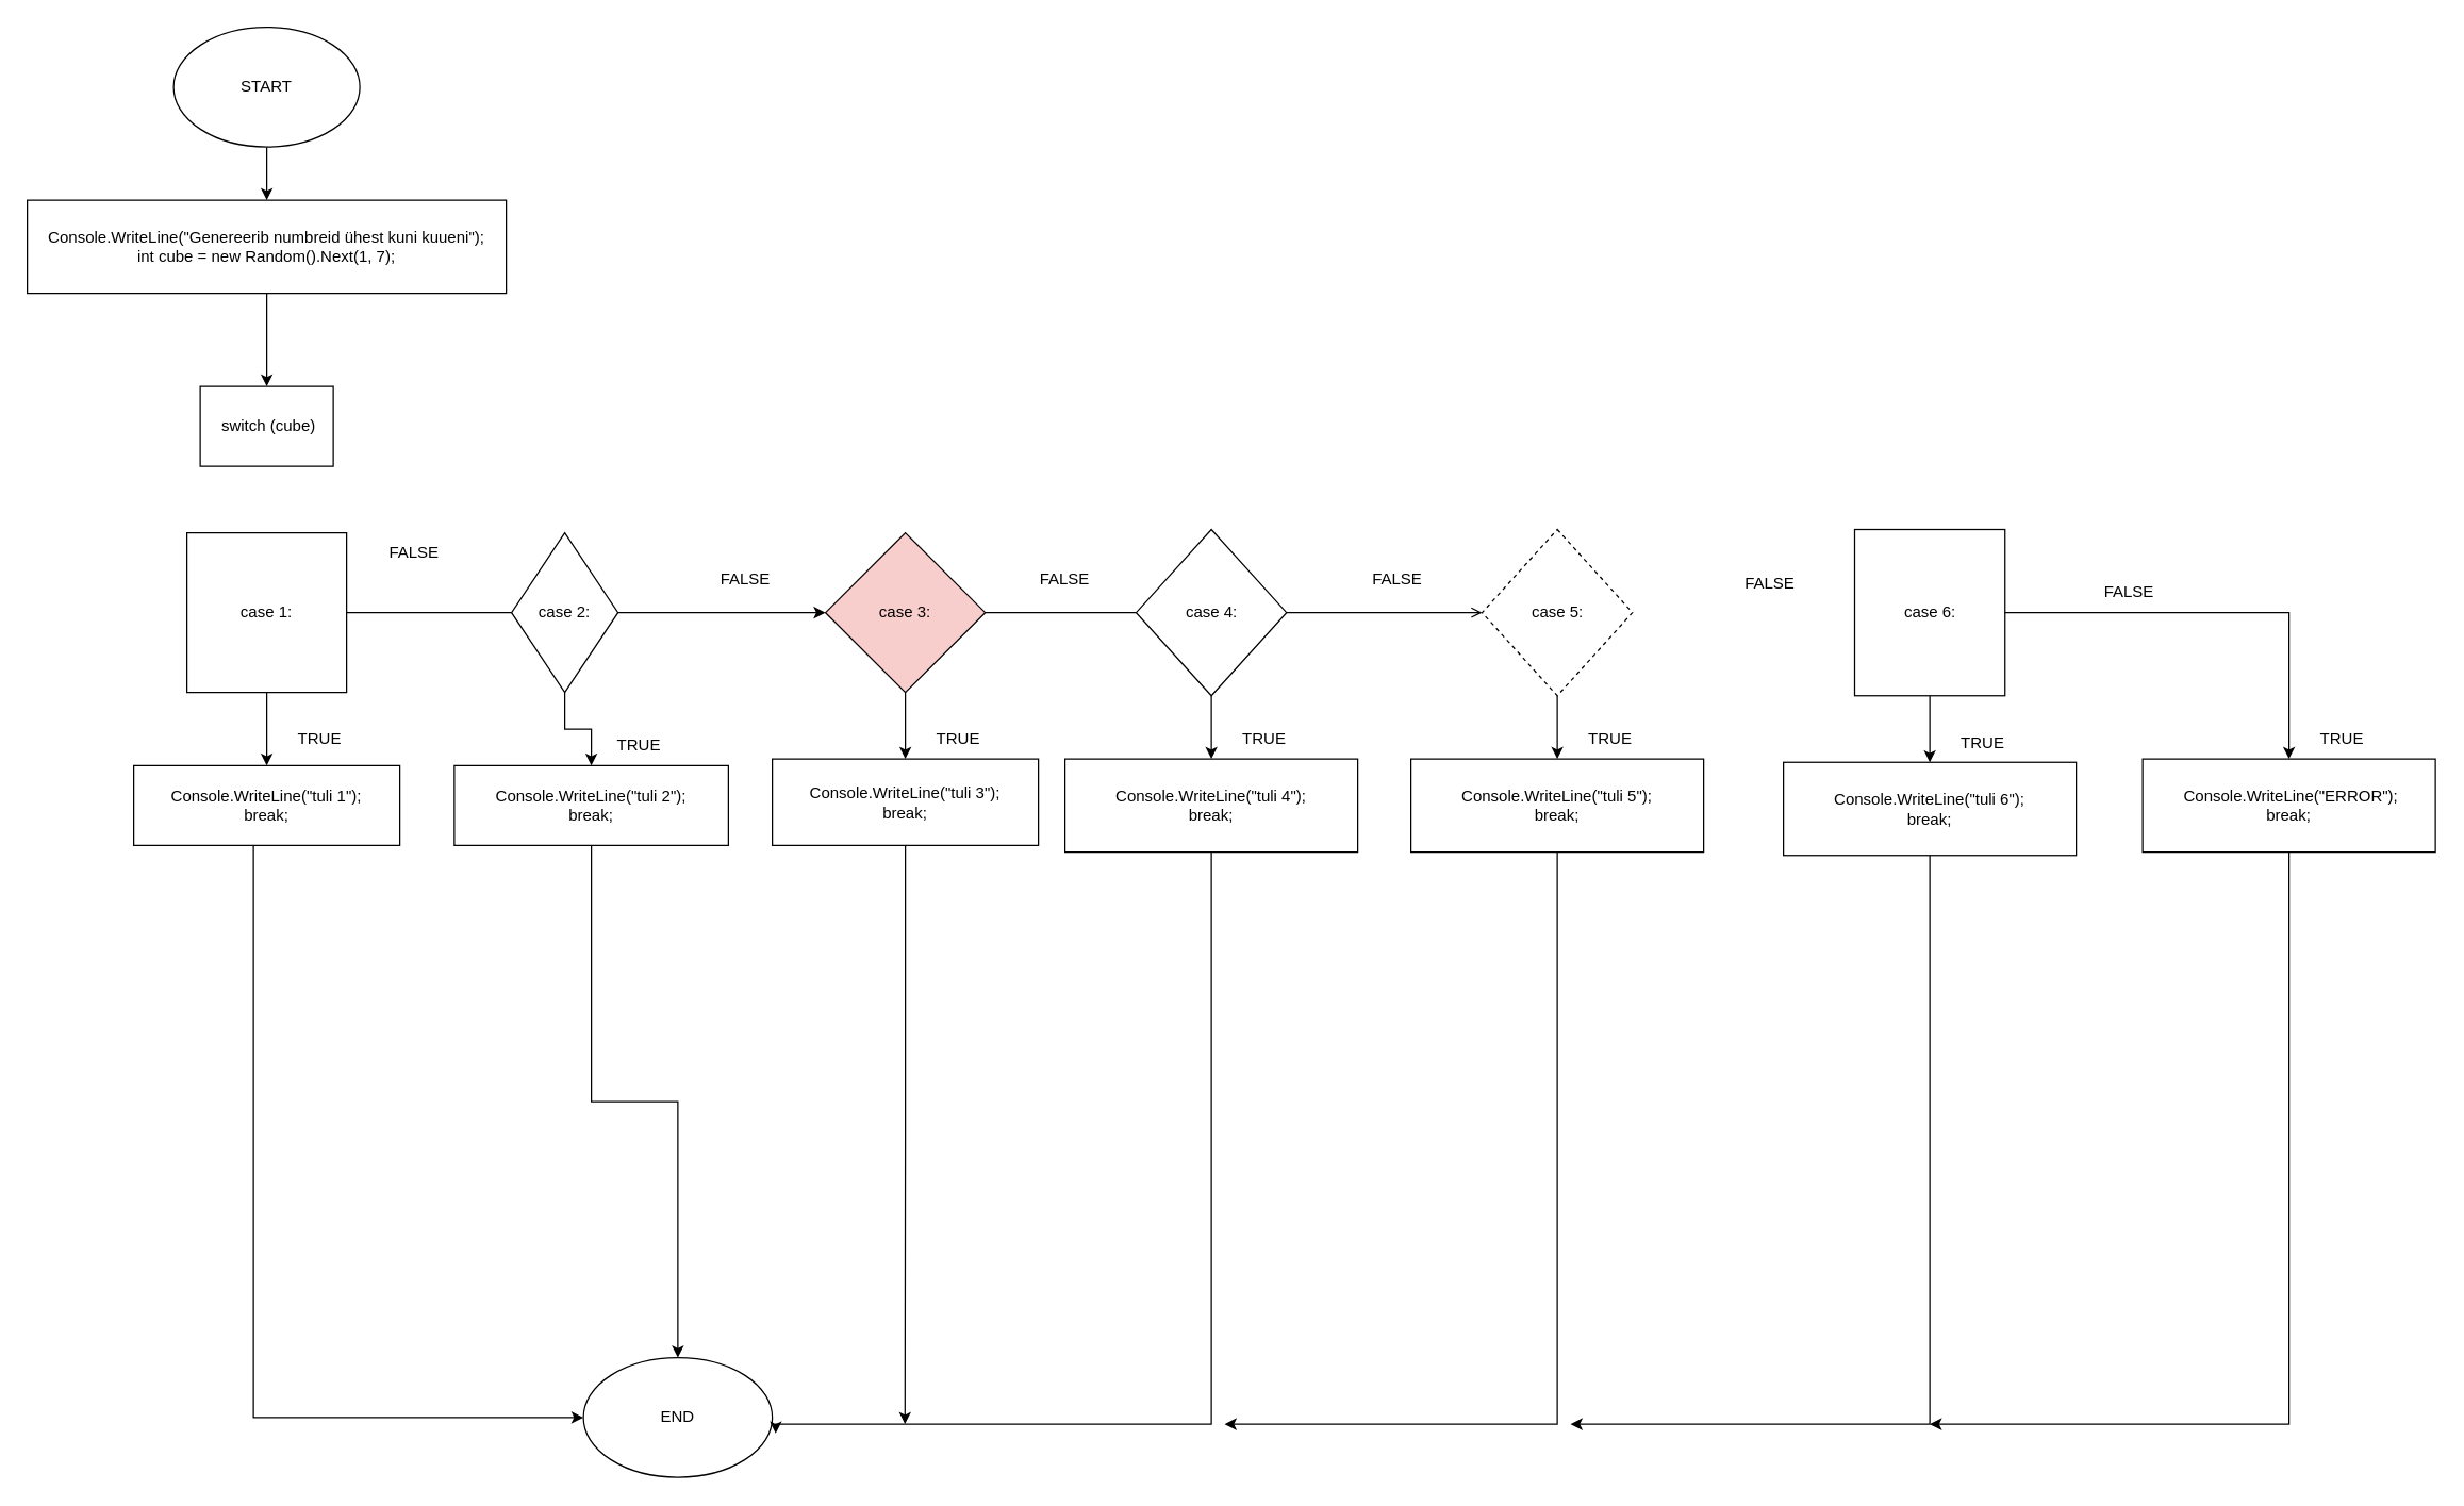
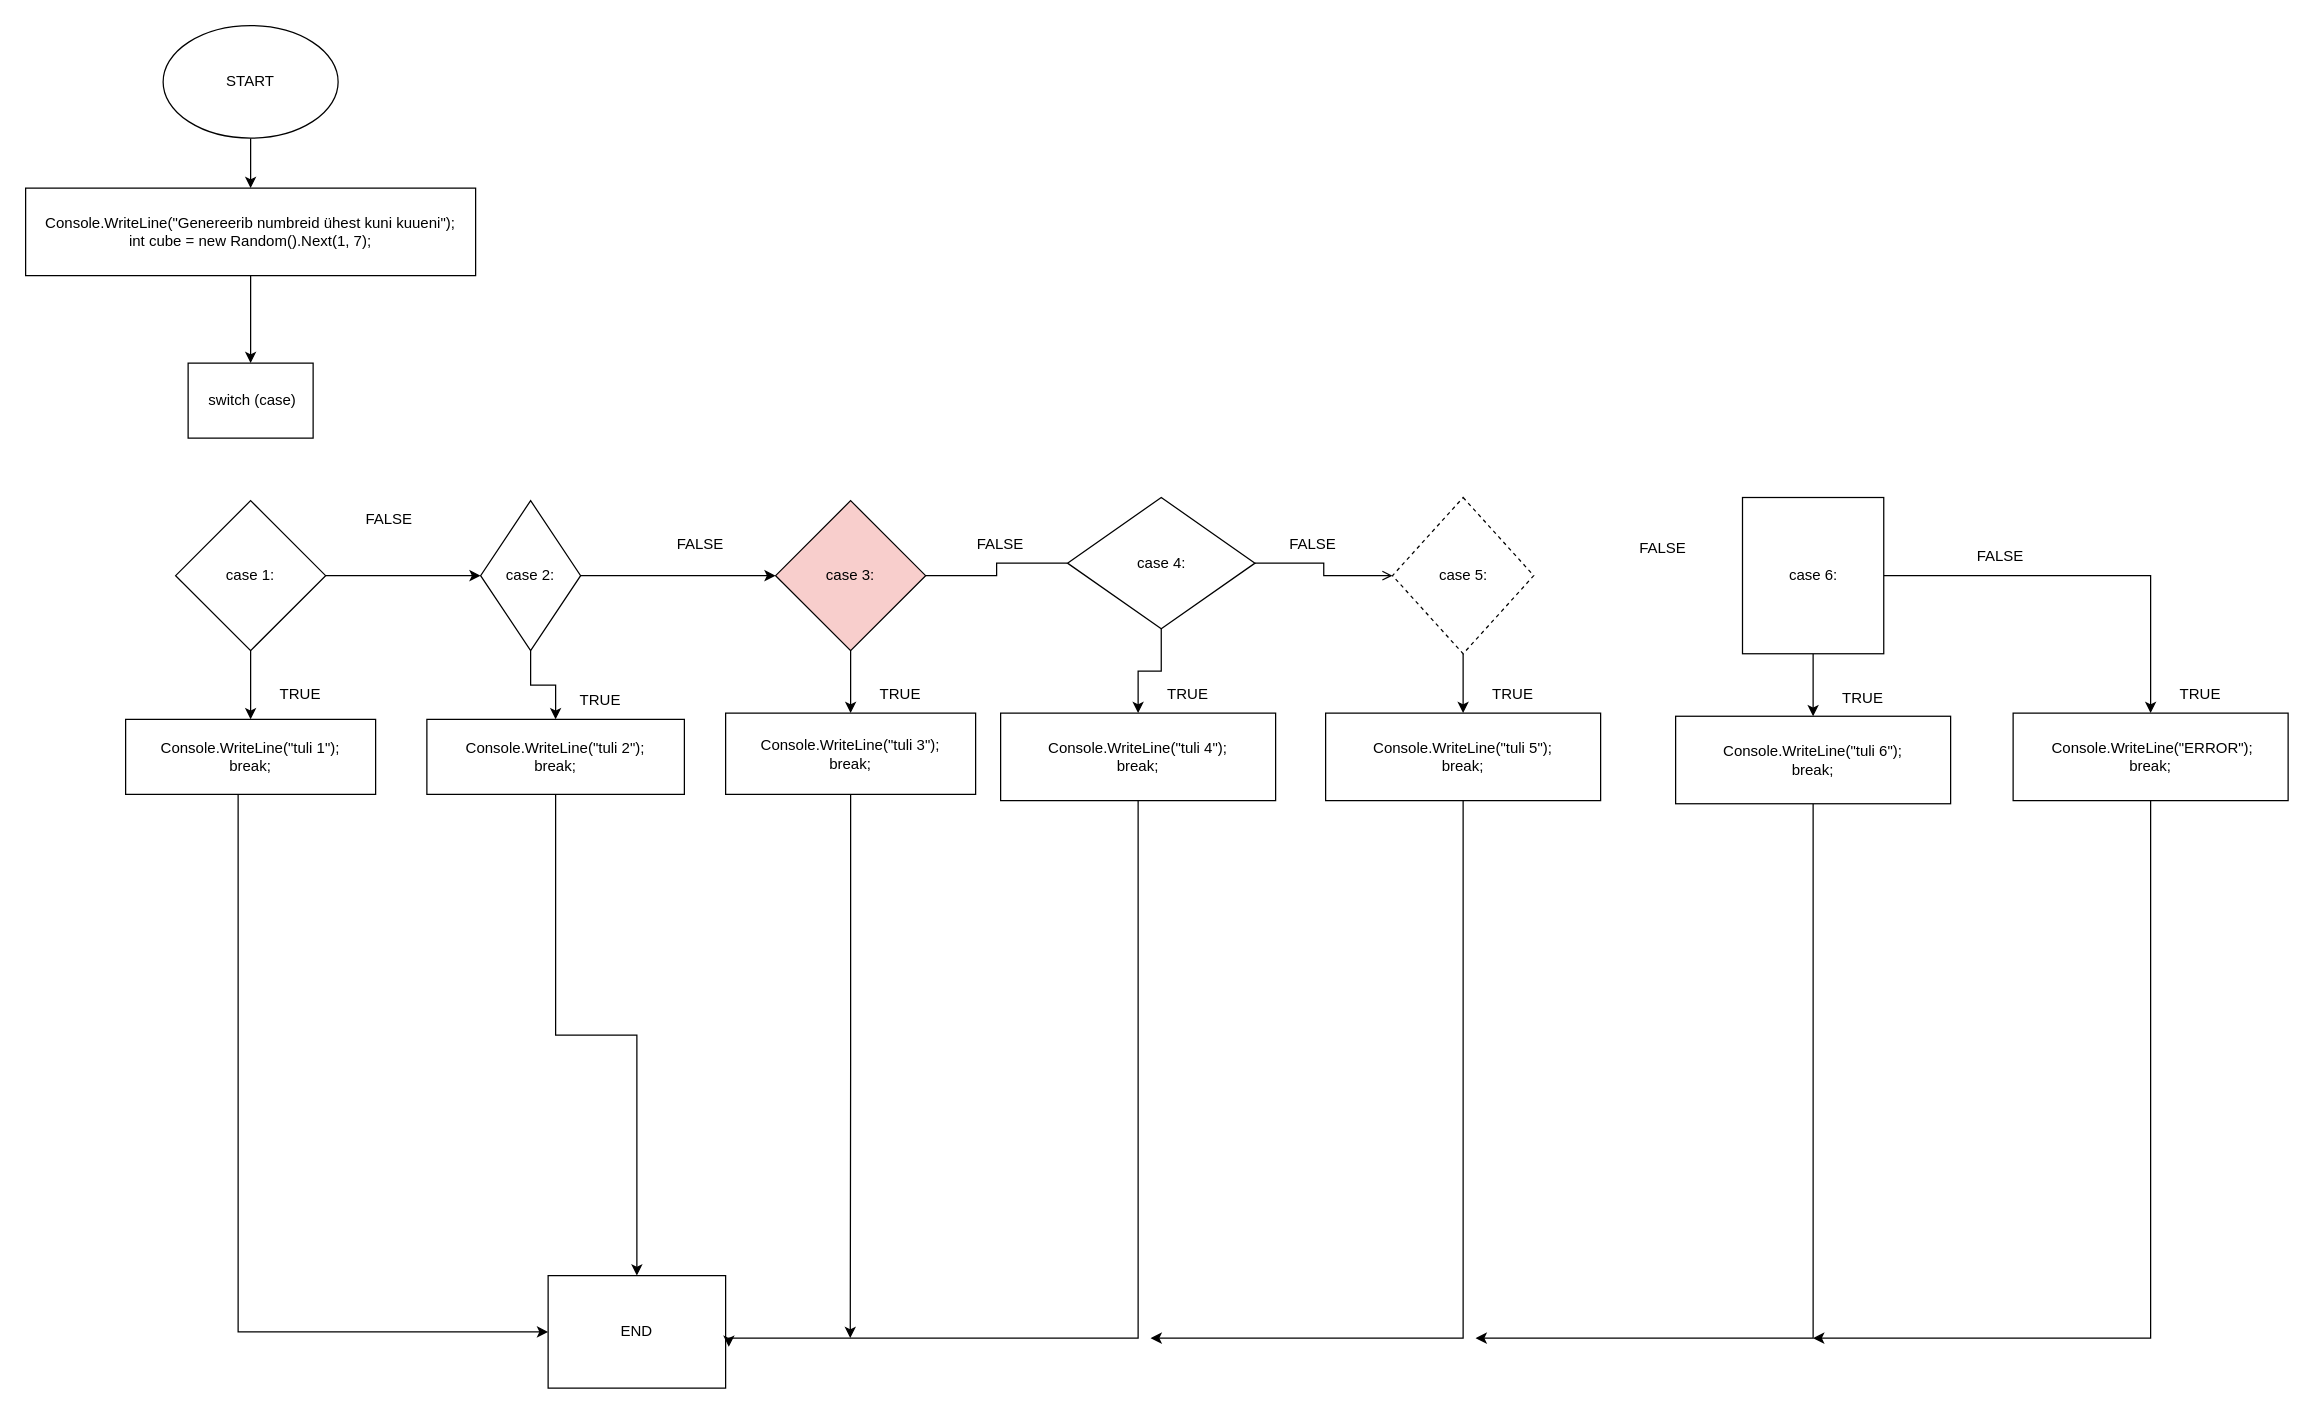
- <mxCell id="7" value="&amp;nbsp;switch (cube)" style="rounded=0;whiteSpace=wrap;html=1;" parent="1" vertex="1"><mxGeometry x="150" y="290" width="100" height="60" as="geometry" /></mxCell>
+ <mxCell id="7" value="&amp;nbsp;switch (case)" style="rounded=0;whiteSpace=wrap;html=1;" parent="1" vertex="1"><mxGeometry x="150" y="290" width="100" height="60" as="geometry" /></mxCell>
- <mxCell id="10" value="case 1:" style="whiteSpace=wrap;html=1;rounded=0;" parent="1" vertex="1"><mxGeometry x="140" y="400" width="120" height="120" as="geometry" /></mxCell>
+ <mxCell id="10" value="case 1:" style="rhombus;whiteSpace=wrap;html=1;" parent="1" vertex="1"><mxGeometry x="140" y="400" width="120" height="120" as="geometry" /></mxCell>
- <mxCell id="9" style="edgeStyle=orthogonalEdgeStyle;rounded=0;orthogonalLoop=1;jettySize=auto;html=1;endArrow=none;" parent="1" source="10" target="15" edge="1"><mxGeometry relative="1" as="geometry" /></mxCell>
+ <mxCell id="9" style="edgeStyle=orthogonalEdgeStyle;rounded=0;orthogonalLoop=1;jettySize=auto;html=1;" parent="1" source="10" target="15" edge="1"><mxGeometry relative="1" as="geometry" /></mxCell>
- <mxCell id="21" value="case 4:" style="rhombus;whiteSpace=wrap;html=1;" parent="1" vertex="1"><mxGeometry x="853.5" y="397.5" width="113" height="125" as="geometry" /></mxCell>
+ <mxCell id="21" value="case 4:" style="rhombus;whiteSpace=wrap;html=1;" parent="1" vertex="1"><mxGeometry x="853.5" y="397.5" width="150" height="105" as="geometry" /></mxCell>
- <mxCell id="4" value="END" style="ellipse;whiteSpace=wrap;html=1;" parent="1" vertex="1"><mxGeometry x="438" y="1020" width="142" height="90" as="geometry" /></mxCell>
+ <mxCell id="4" value="END" style="whiteSpace=wrap;html=1;rounded=0;" parent="1" vertex="1"><mxGeometry x="438" y="1020" width="142" height="90" as="geometry" /></mxCell>
